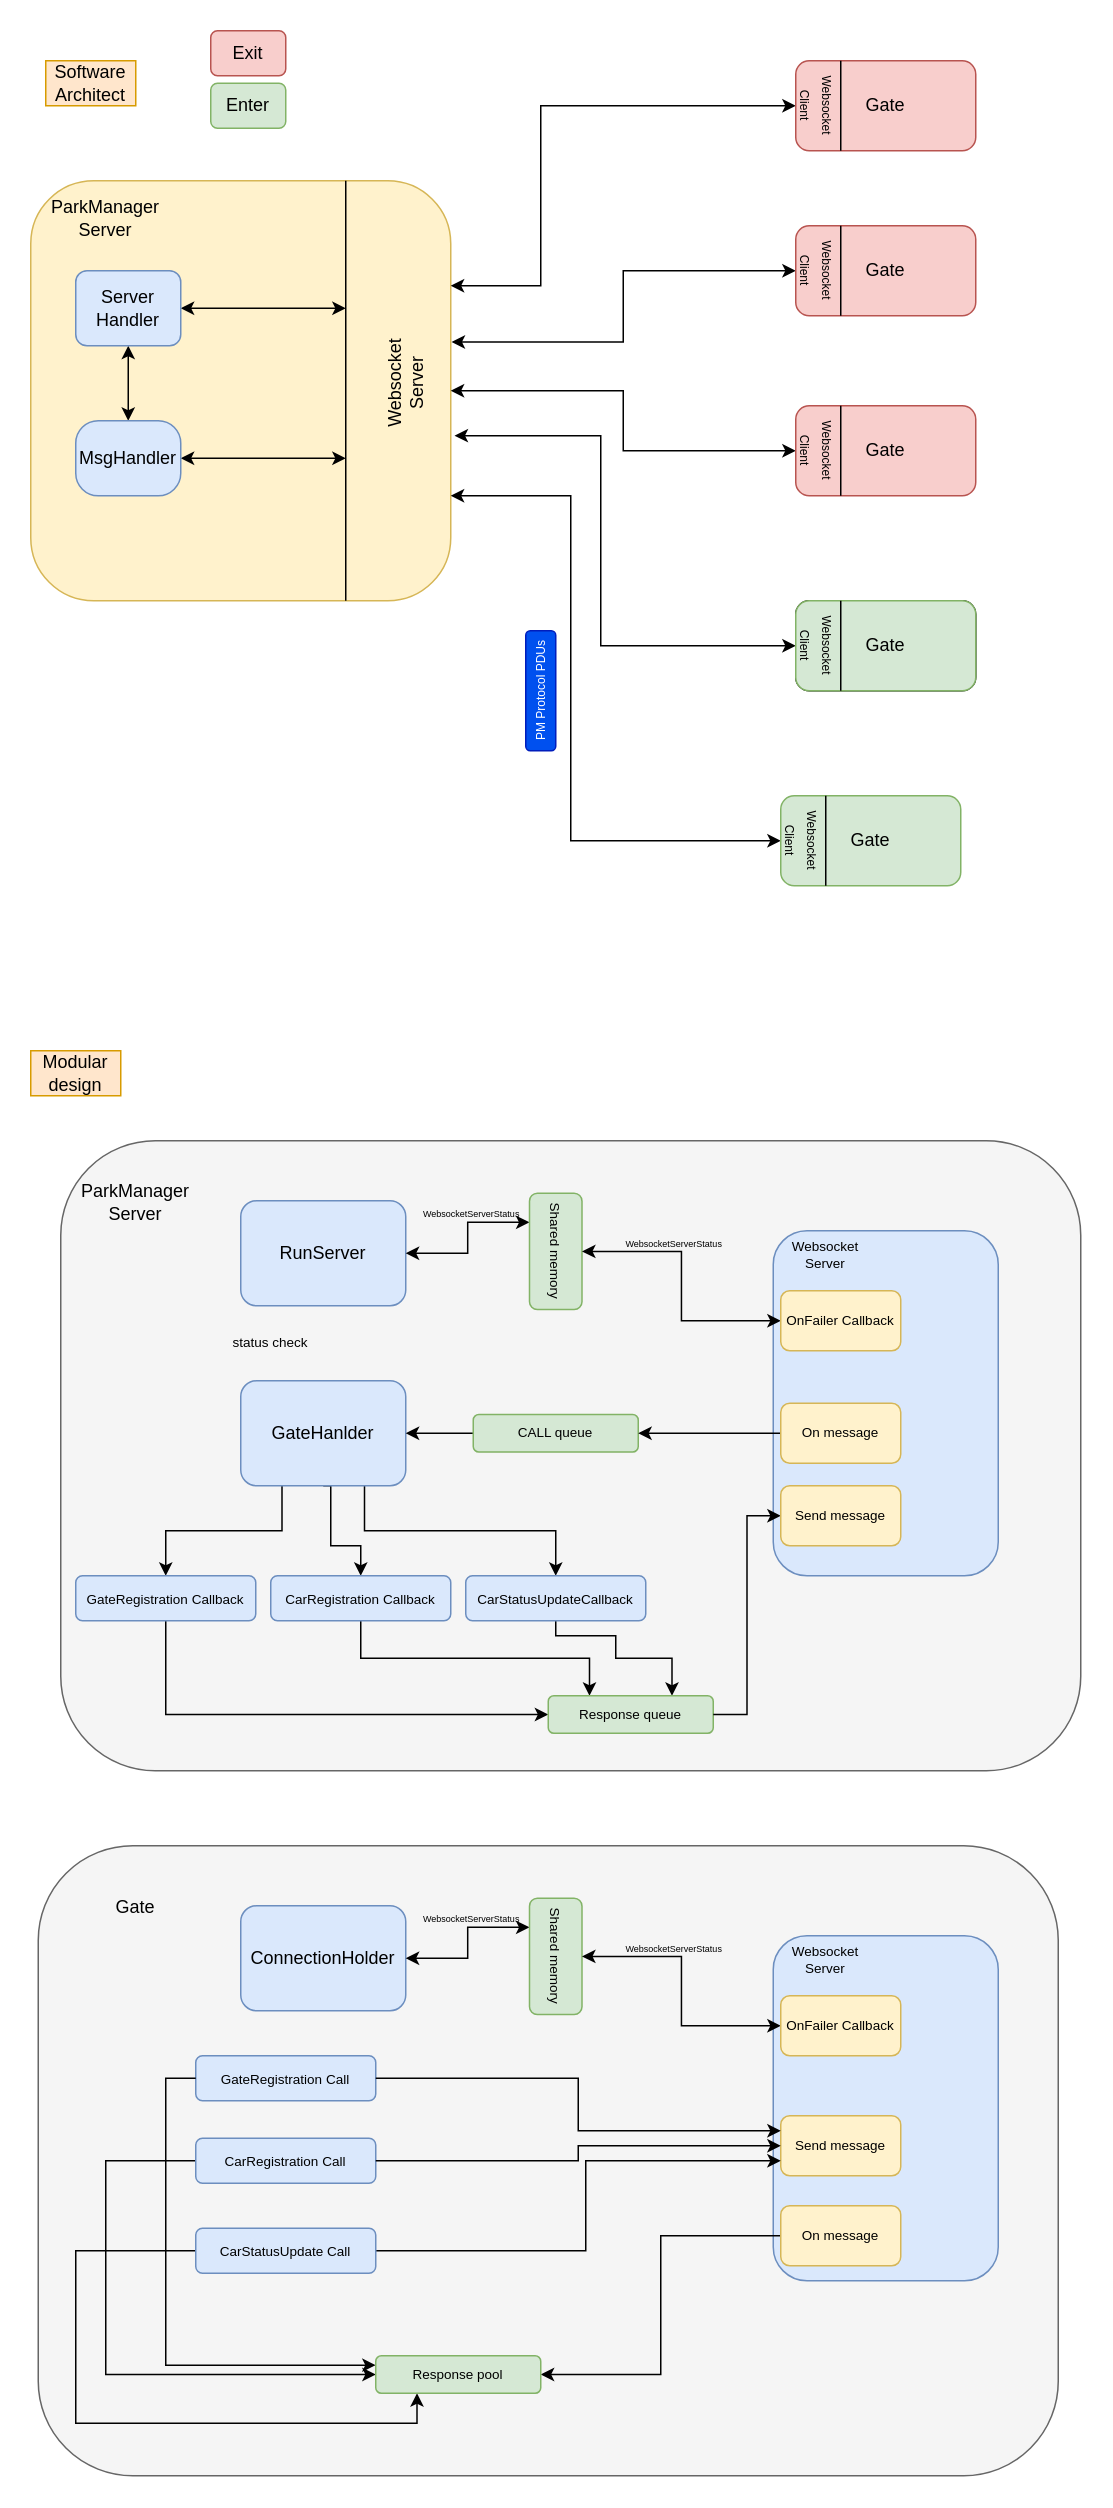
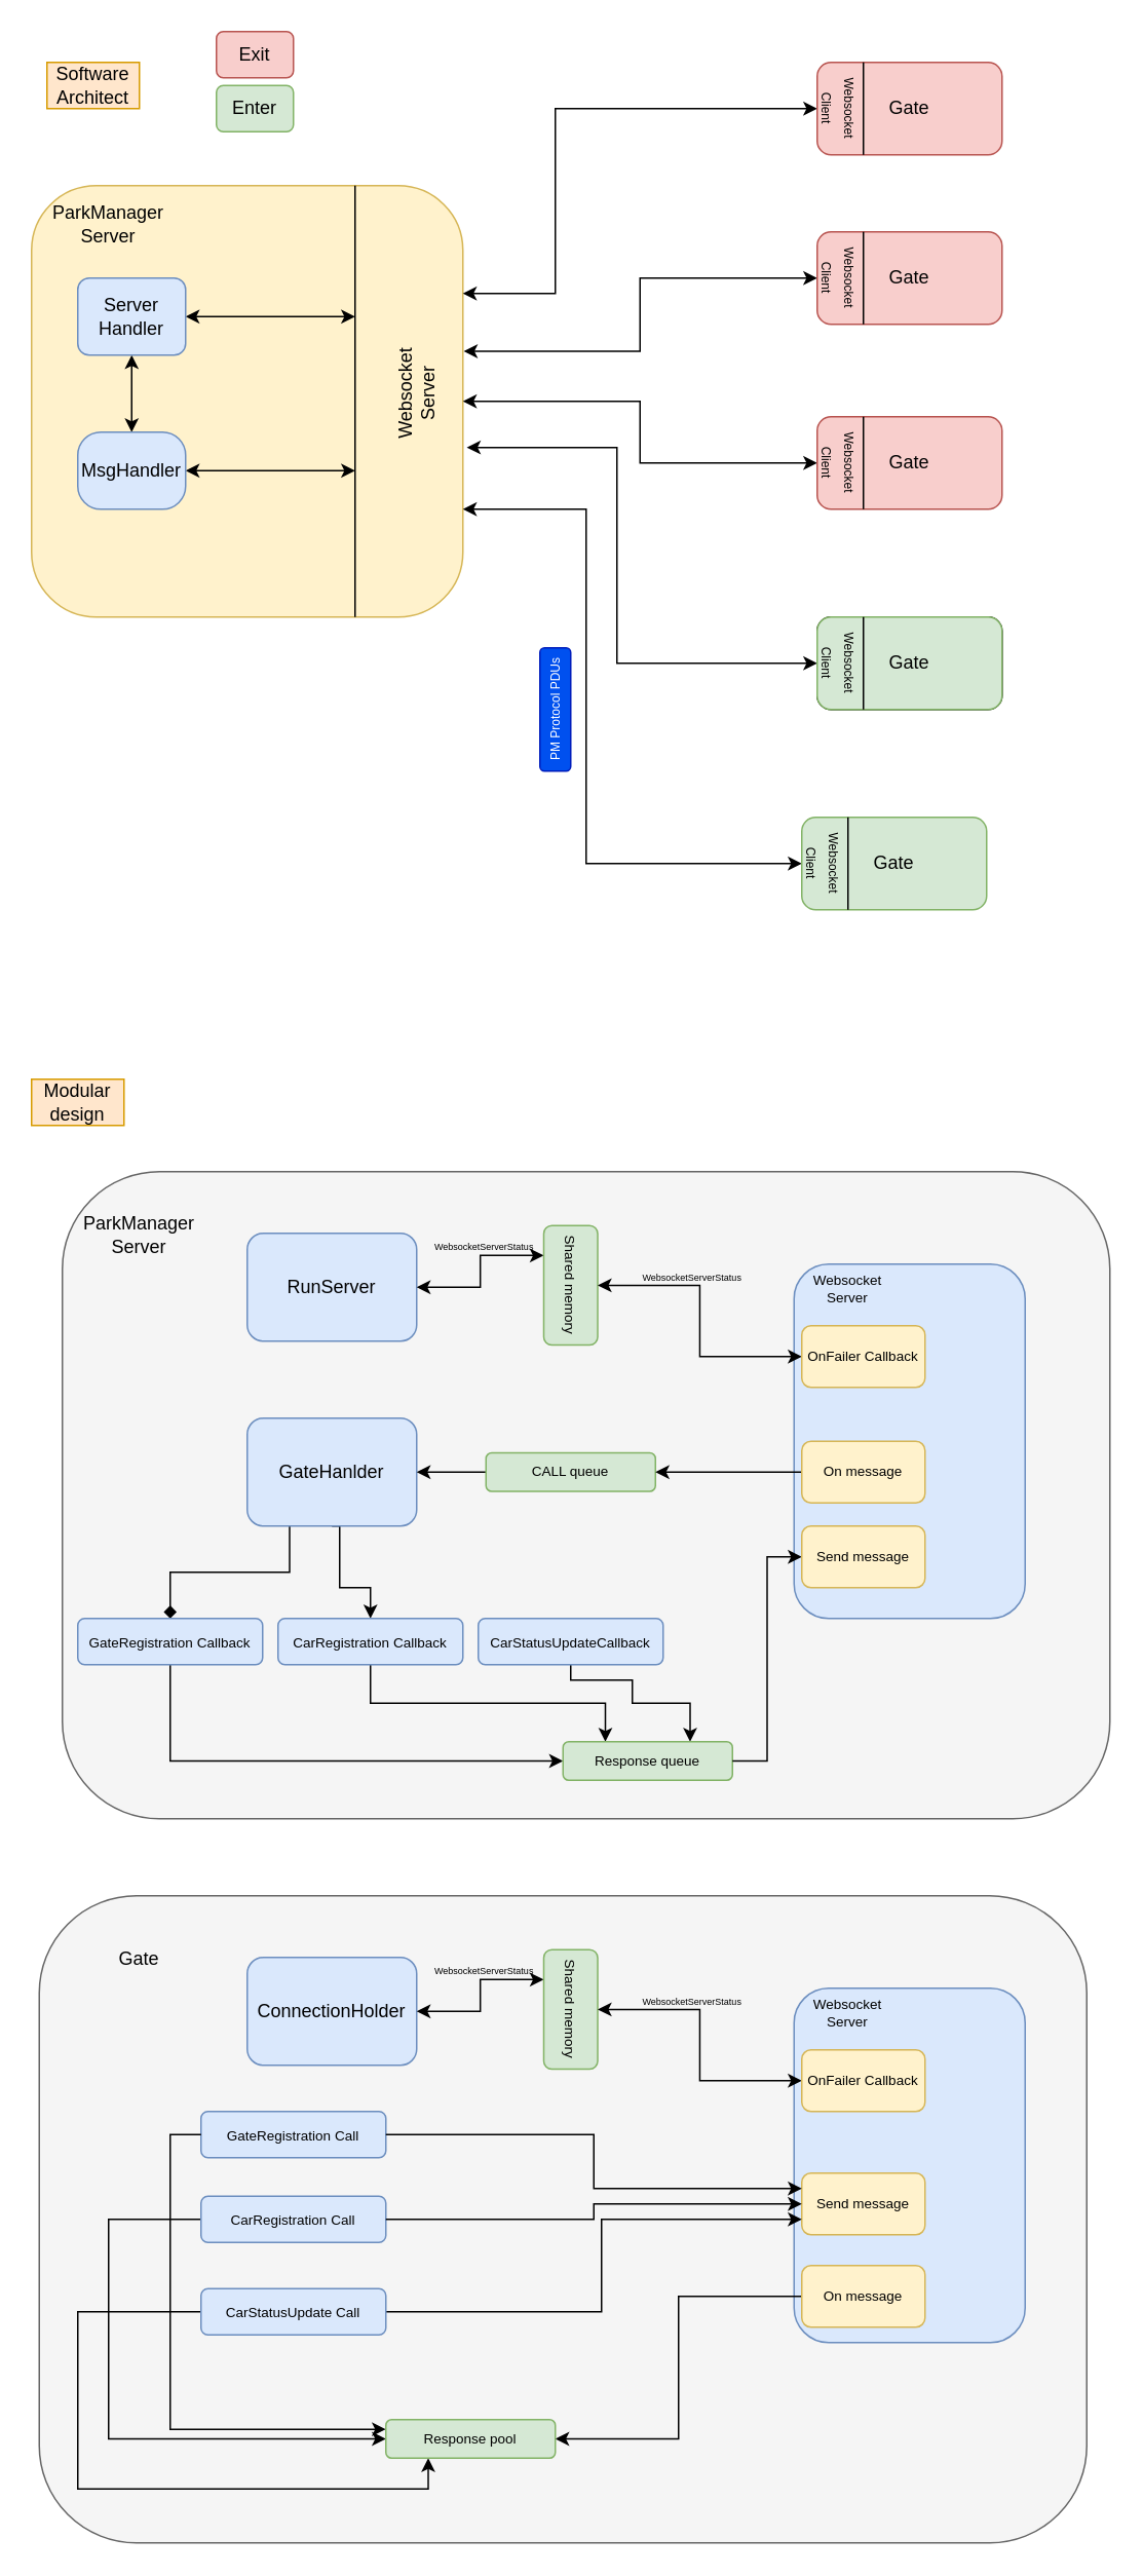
- <mxCell id="48" value="status check" style="text;html=1;strokeColor=none;fillColor=none;align=center;verticalAlign=middle;whiteSpace=wrap;rounded=0;fontSize=9;" vertex="1" parent="1"><mxGeometry x="150" y="880" width="60" height="30" as="geometry" /></mxCell>
- <mxCell id="40" style="edgeStyle=orthogonalEdgeStyle;rounded=0;orthogonalLoop=1;jettySize=auto;html=1;exitX=0.75;exitY=1;exitDx=0;exitDy=0;entryX=0.5;entryY=0;entryDx=0;entryDy=0;fontSize=9;" edge="1" parent="1" source="41" target="47"><mxGeometry relative="1" as="geometry" /></mxCell>
- <mxCell id="38" style="edgeStyle=orthogonalEdgeStyle;rounded=0;orthogonalLoop=1;jettySize=auto;html=1;exitX=0.25;exitY=1;exitDx=0;exitDy=0;fontSize=9;" edge="1" parent="1" source="41" target="43"><mxGeometry relative="1" as="geometry" /></mxCell>
+ <mxCell id="38" style="edgeStyle=orthogonalEdgeStyle;rounded=0;orthogonalLoop=1;jettySize=auto;html=1;exitX=0.25;exitY=1;exitDx=0;exitDy=0;fontSize=9;endArrow=diamond;" edge="1" parent="1" source="41" target="43"><mxGeometry relative="1" as="geometry" /></mxCell>
